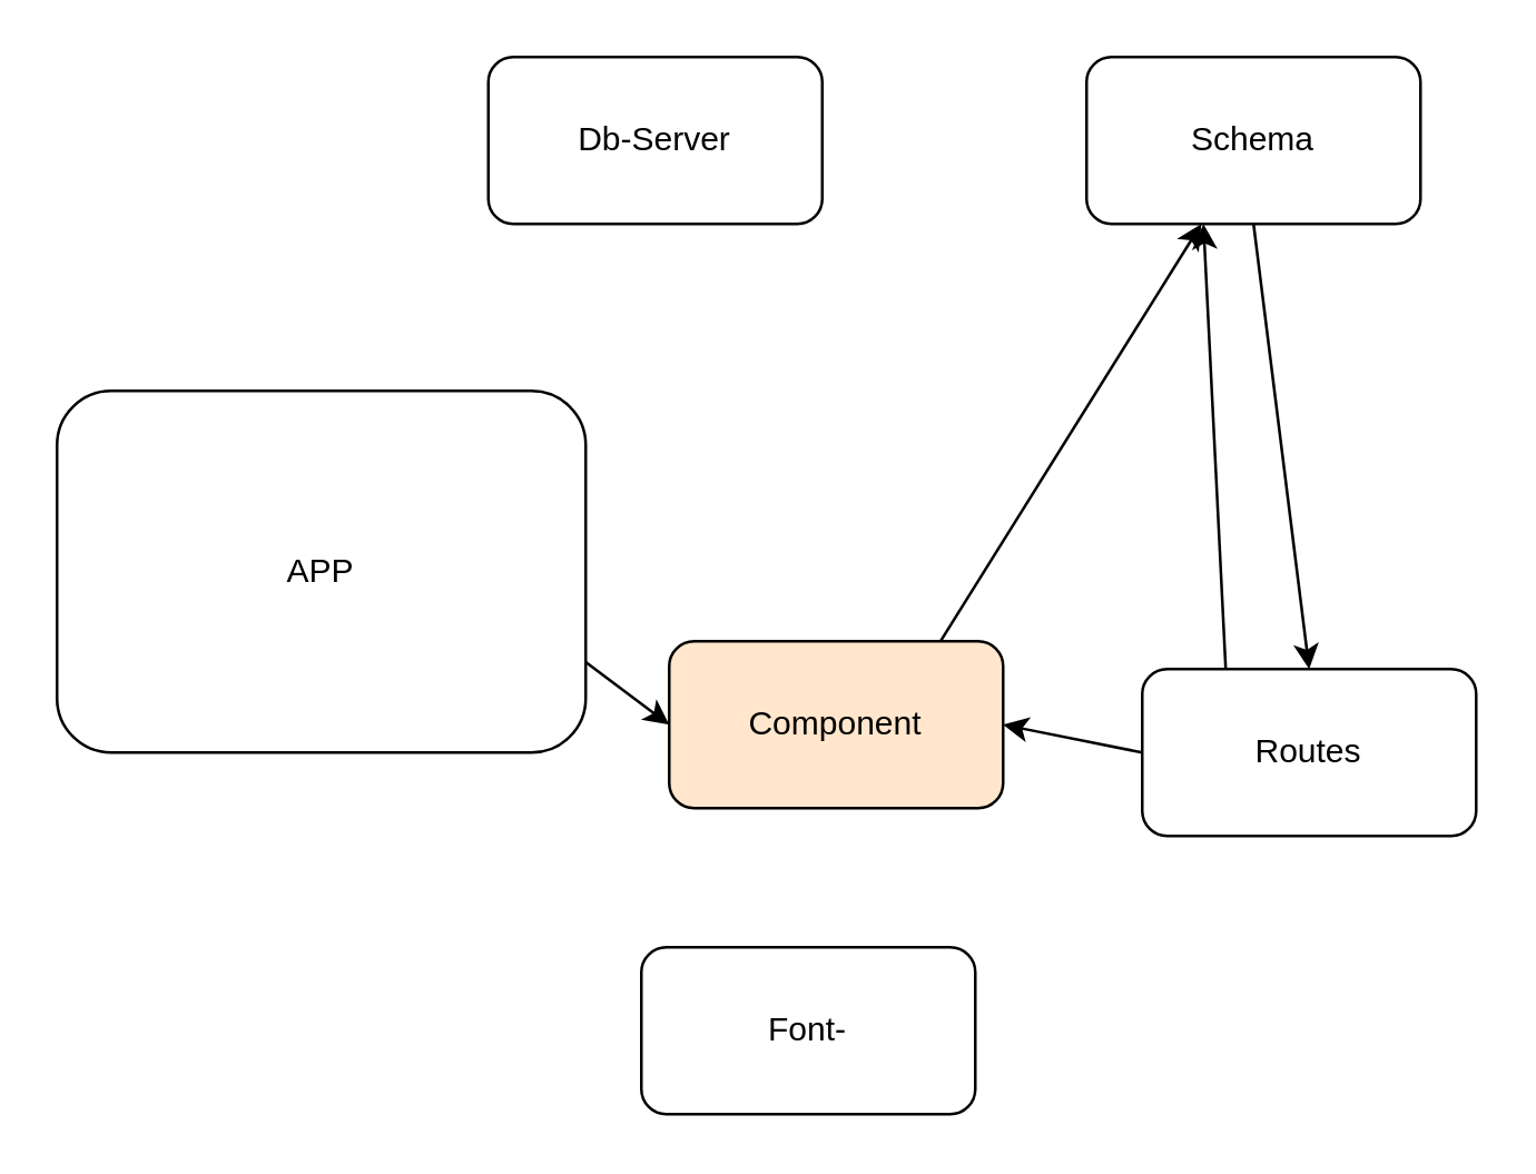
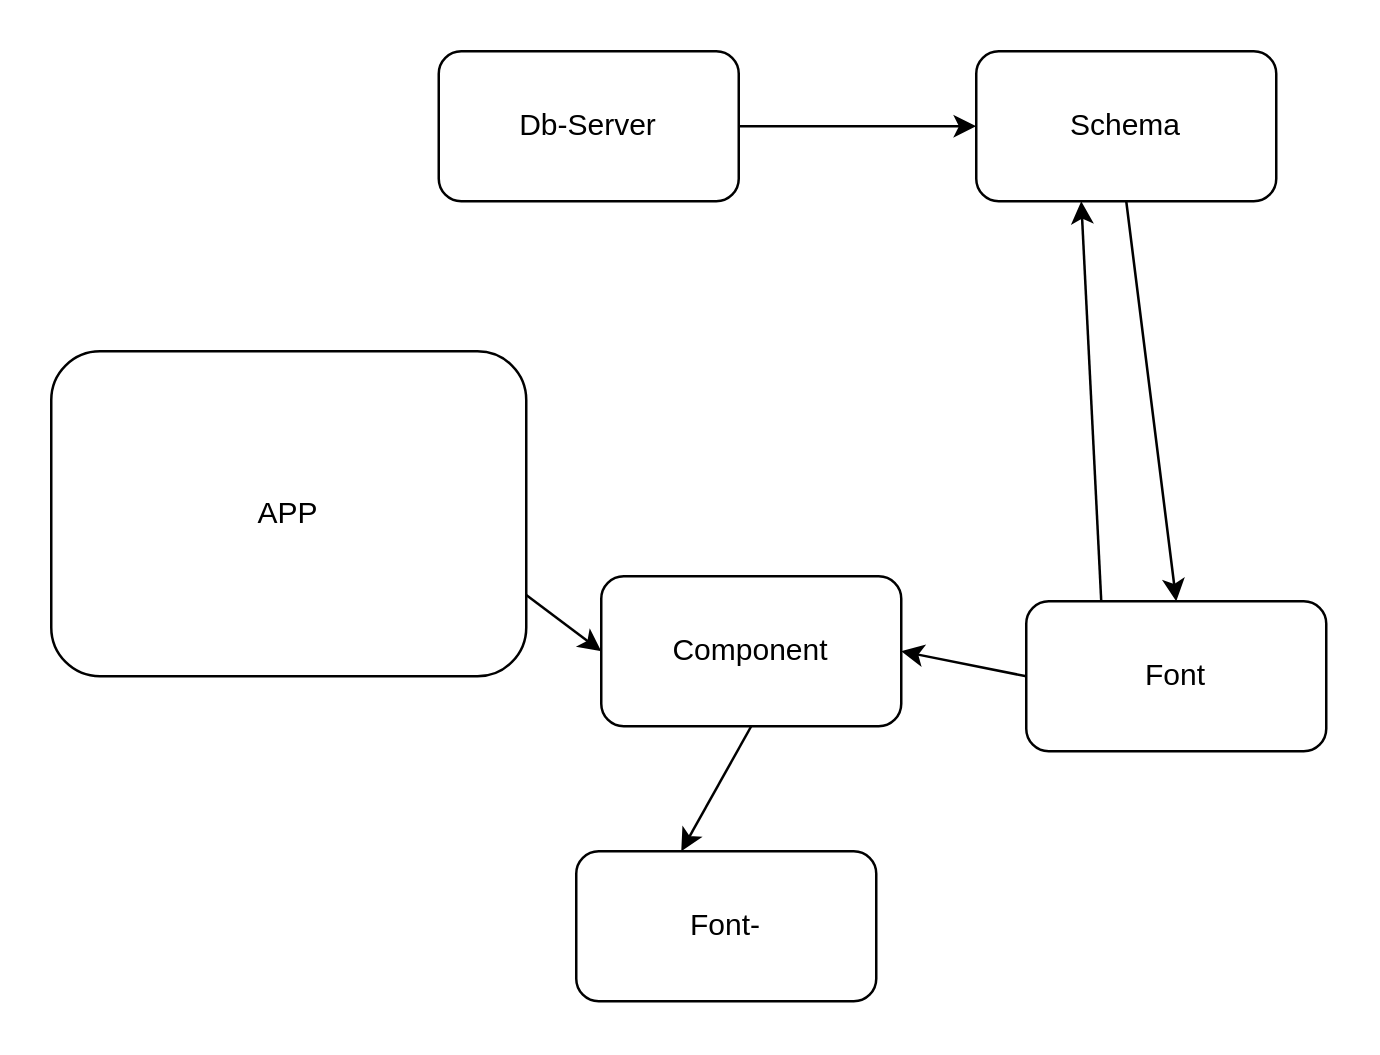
+ <mxCell id="4" style="edgeStyle=none;html=1;exitX=1;exitY=0.5;exitDx=0;exitDy=0;entryX=0;entryY=0.5;entryDx=0;entryDy=0;" parent="1" source="5" target="7" edge="1"><mxGeometry relative="1" as="geometry" /></mxCell>
- <mxCell id="8" style="edgeStyle=none;html=1;exitX=0.5;exitY=1;exitDx=0;exitDy=0;" parent="1" source="9" target="7" edge="1"><mxGeometry relative="1" as="geometry" /></mxCell>
+ <mxCell id="8" style="edgeStyle=none;html=1;exitX=0.5;exitY=1;exitDx=0;exitDy=0;entryX=0.35;entryY=0;entryDx=0;entryDy=0;entryPerimeter=0;" parent="1" source="9" target="13" edge="1"><mxGeometry relative="1" as="geometry" /></mxCell>
- <mxCell id="9" value="Component" style="rounded=1;whiteSpace=wrap;html=1;fillColor=#ffe6cc;" parent="1" vertex="1"><mxGeometry x="240" y="230" width="120" height="60" as="geometry" /></mxCell>
+ <mxCell id="9" value="Component" style="rounded=1;whiteSpace=wrap;html=1;" parent="1" vertex="1"><mxGeometry x="240" y="230" width="120" height="60" as="geometry" /></mxCell>
- <mxCell id="12" value="Routes&lt;br&gt;" style="rounded=1;whiteSpace=wrap;html=1;" parent="1" vertex="1"><mxGeometry x="410" y="240" width="120" height="60" as="geometry" /></mxCell>
+ <mxCell id="12" value="Font&lt;br&gt;" style="rounded=1;whiteSpace=wrap;html=1;" parent="1" vertex="1"><mxGeometry x="410" y="240" width="120" height="60" as="geometry" /></mxCell>
